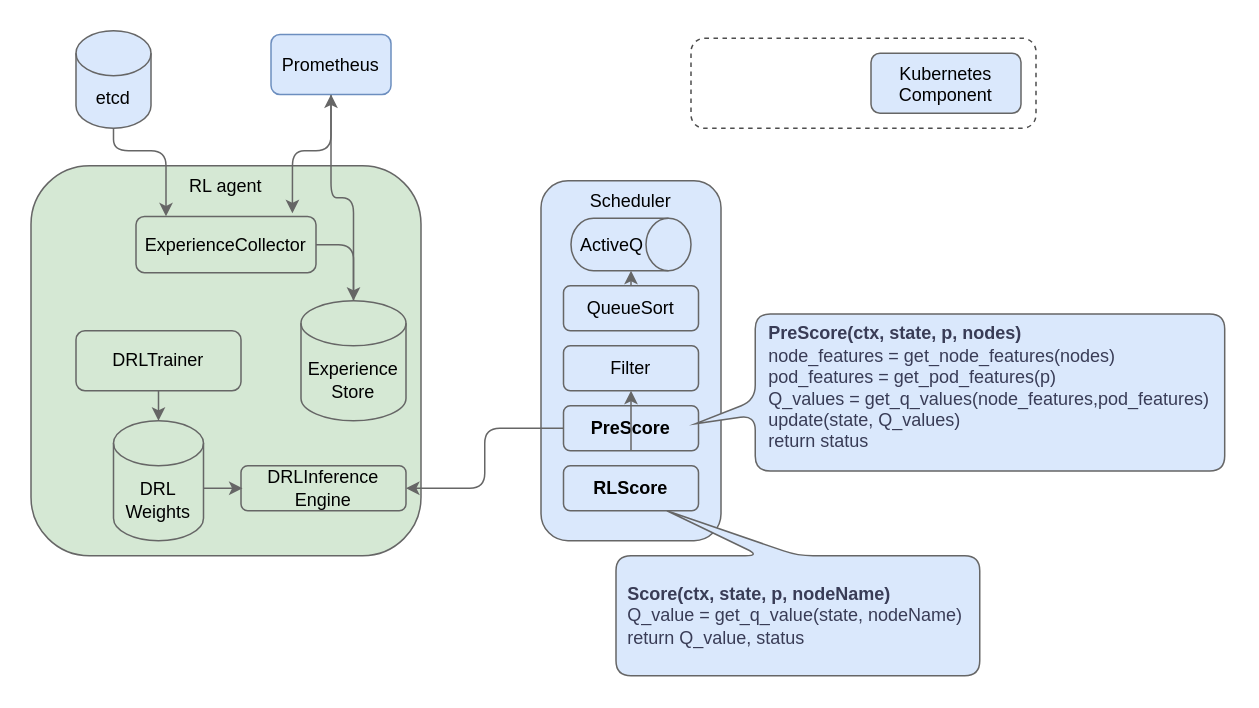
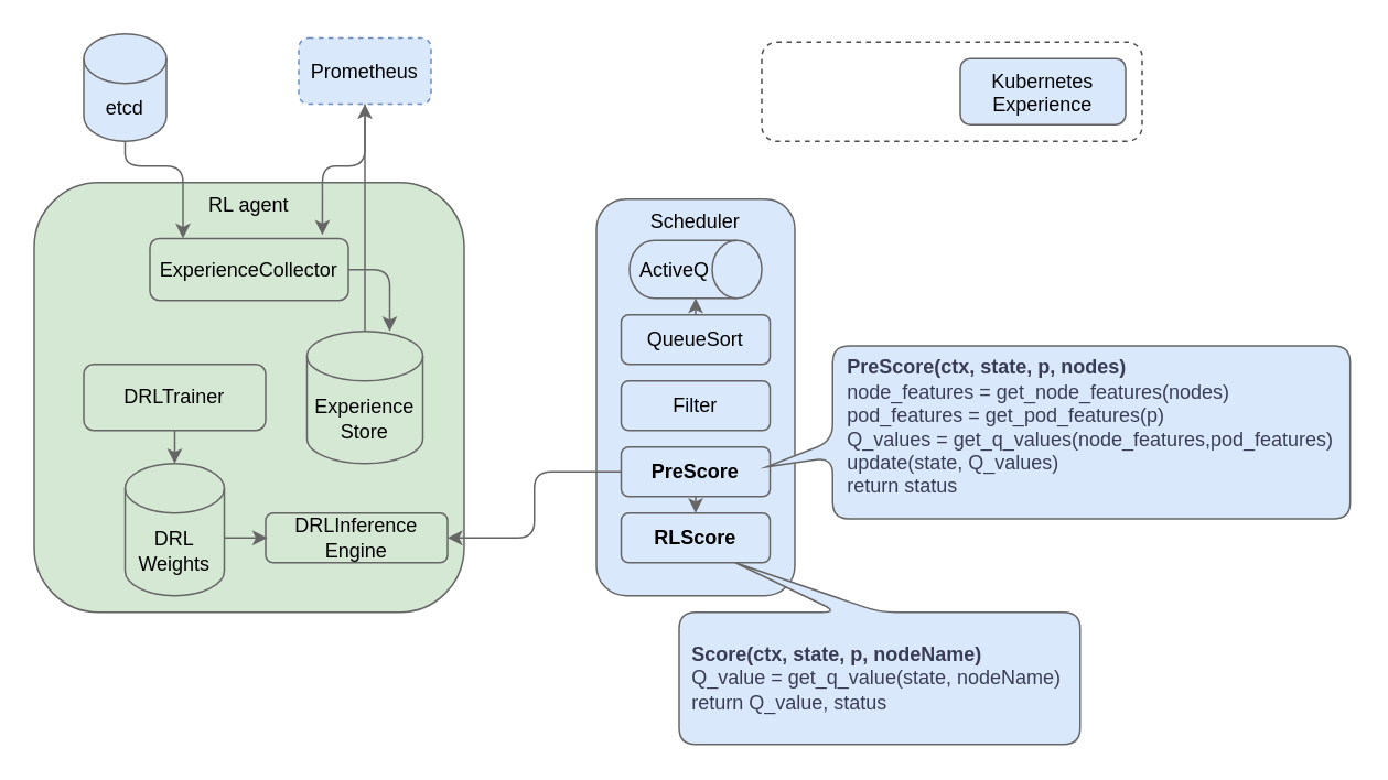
- <mxCell id="12" value="Prometheus" style="whiteSpace=wrap;html=1;fillColor=#dae8fc;rounded=1;strokeColor=#6c8ebf;" parent="1" vertex="1"><mxGeometry x="180" y="22.5" width="80" height="40" as="geometry" /></mxCell>
+ <mxCell id="12" value="Prometheus" style="whiteSpace=wrap;html=1;fillColor=#dae8fc;rounded=1;strokeColor=#6c8ebf;dashed=1;" parent="1" vertex="1"><mxGeometry x="180" y="22.5" width="80" height="40" as="geometry" /></mxCell>
- <mxCell id="27" value="Kubernetes Component" style="whiteSpace=wrap;html=1;verticalAlign=top;fillColor=#dae8fc;rounded=1;strokeColor=#666666;" parent="1" vertex="1"><mxGeometry x="580" y="35" width="100" height="40" as="geometry" /></mxCell>
+ <mxCell id="27" value="Kubernetes Experience" style="whiteSpace=wrap;html=1;verticalAlign=top;fillColor=#dae8fc;rounded=1;strokeColor=#666666;" parent="1" vertex="1"><mxGeometry x="580" y="35" width="100" height="40" as="geometry" /></mxCell>
- <mxCell id="18" value="Experience&lt;br&gt;Store" style="shape=cylinder3;whiteSpace=wrap;html=1;boundedLbl=1;backgroundOutline=1;size=15;sketch=0;fillColor=#d5e8d4;rounded=1;strokeColor=#666666;" parent="1" vertex="1"><mxGeometry x="200" y="200" width="70" height="80" as="geometry" /></mxCell>
+ <mxCell id="18" value="Experience&lt;br&gt;Store" style="shape=cylinder3;whiteSpace=wrap;html=1;boundedLbl=1;backgroundOutline=1;size=15;sketch=0;fillColor=#d5e8d4;rounded=1;strokeColor=#666666;" parent="1" vertex="1"><mxGeometry x="185" y="200" width="70" height="80" as="geometry" /></mxCell>
- <mxCell id="25" value="" style="endArrow=classic;html=1;exitX=0.5;exitY=1;exitDx=0;exitDy=0;labelBackgroundColor=#F4F1DE;fontColor=#393C56;strokeColor=#666666;" parent="1" source="24" target="5" edge="1"><mxGeometry width="50" height="50" relative="1" as="geometry"><mxPoint x="400" y="360" as="sourcePoint" /><mxPoint x="450" y="310" as="targetPoint" /></mxGeometry></mxCell>
+ <mxCell id="25" value="" style="endArrow=classic;html=1;exitX=0.5;exitY=1;exitDx=0;exitDy=0;entryX=0.5;entryY=0;entryDx=0;entryDy=0;labelBackgroundColor=#F4F1DE;fontColor=#393C56;strokeColor=#666666;" parent="1" source="24" target="6" edge="1"><mxGeometry width="50" height="50" relative="1" as="geometry"><mxPoint x="400" y="360" as="sourcePoint" /><mxPoint x="450" y="310" as="targetPoint" /></mxGeometry></mxCell>
